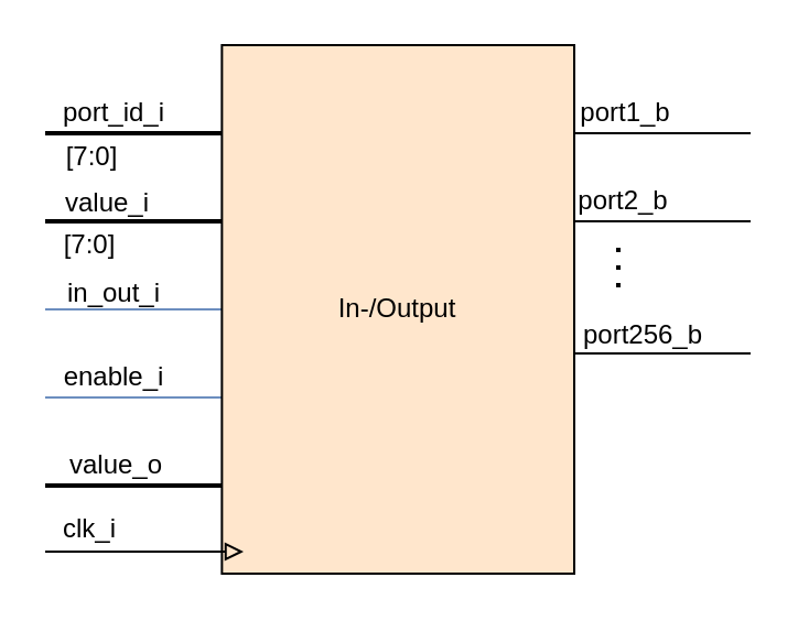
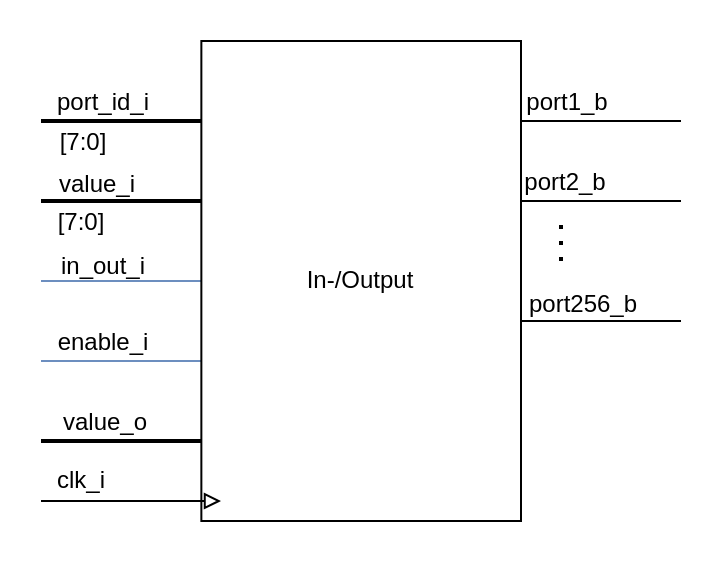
- <mxCell id="20" value="In-/Output" style="rounded=0;whiteSpace=wrap;html=1;fillColor=#ffe6cc;" parent="1" vertex="1"><mxGeometry x="100.18" y="20" width="159.82" height="240" as="geometry" /></mxCell>
+ <mxCell id="20" value="In-/Output" style="rounded=0;whiteSpace=wrap;html=1;" parent="1" vertex="1"><mxGeometry x="100.18" y="20" width="159.82" height="240" as="geometry" /></mxCell>
